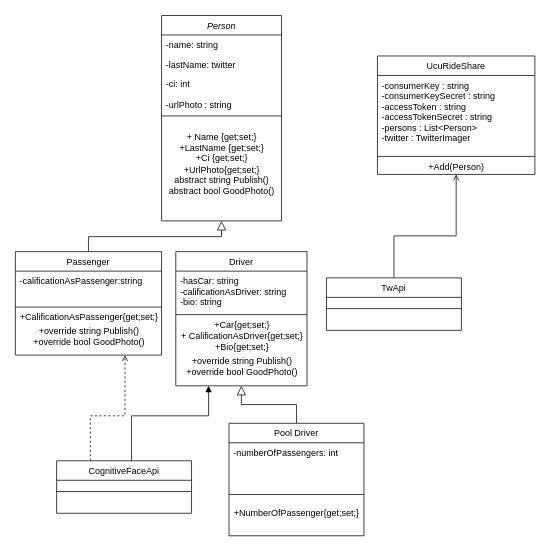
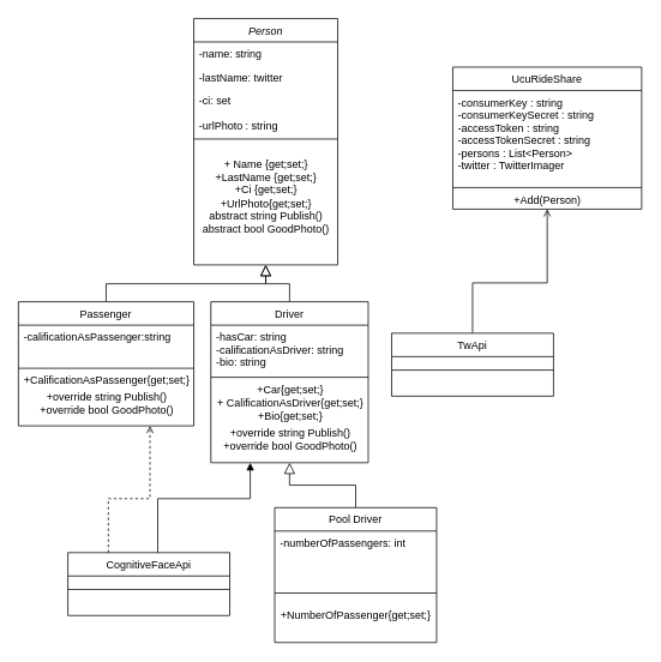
- <mxCell id="26" value="-ci: int&#10;&#10;-urlPhoto : string" style="text;align=left;verticalAlign=top;spacingLeft=4;spacingRight=4;overflow=hidden;rotatable=0;points=[[0,0.5],[1,0.5]];portConstraint=eastwest;rounded=0;shadow=0;html=0;" parent="23" vertex="1"><mxGeometry y="78" width="160" height="52" as="geometry" /></mxCell>
+ <mxCell id="26" value="-ci: set&#10;&#10;-urlPhoto : string" style="text;align=left;verticalAlign=top;spacingLeft=4;spacingRight=4;overflow=hidden;rotatable=0;points=[[0,0.5],[1,0.5]];portConstraint=eastwest;rounded=0;shadow=0;html=0;" parent="23" vertex="1"><mxGeometry y="78" width="160" height="52" as="geometry" /></mxCell>
+ <mxCell id="3" value="" style="endArrow=block;endSize=10;endFill=0;shadow=0;strokeWidth=1;rounded=0;edgeStyle=elbowEdgeStyle;elbow=vertical;" parent="1" source="15" target="23" edge="1"><mxGeometry width="160" relative="1" as="geometry"><mxPoint x="205" y="327" as="sourcePoint" /><mxPoint x="305" y="225" as="targetPoint" /></mxGeometry></mxCell>
